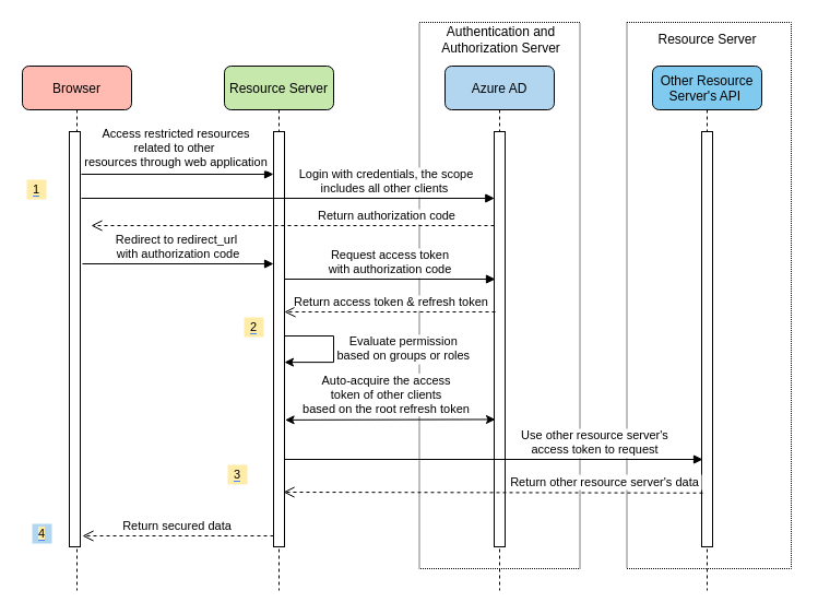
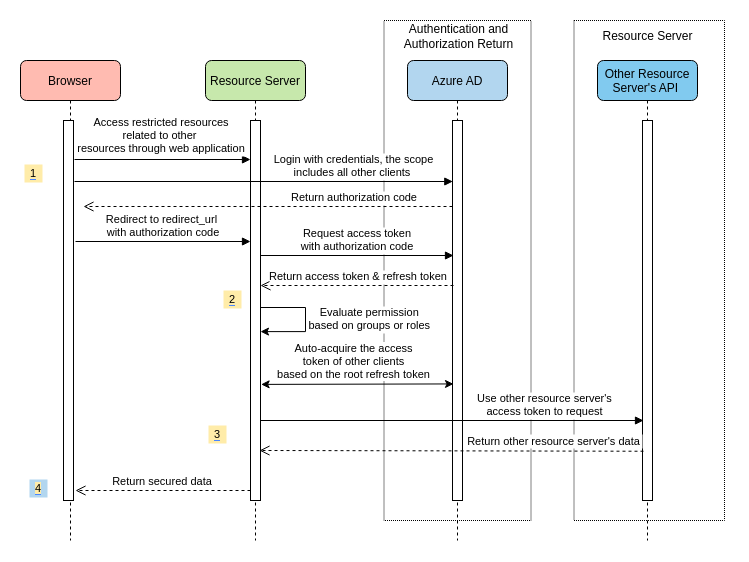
- <mxCell id="25" value="Authentication and Authorization Server" style="text;html=1;strokeColor=none;fillColor=none;align=center;verticalAlign=middle;whiteSpace=wrap;rounded=0;dashed=1;dashPattern=1 1;" parent="1" vertex="1"><mxGeometry x="396.5" y="26" width="122.5" height="20" as="geometry" /></mxCell>
+ <mxCell id="25" value="Authentication and Authorization Return" style="text;html=1;strokeColor=none;fillColor=none;align=center;verticalAlign=middle;whiteSpace=wrap;rounded=0;dashed=1;dashPattern=1 1;" parent="1" vertex="1"><mxGeometry x="396.5" y="26" width="122.5" height="20" as="geometry" /></mxCell>
